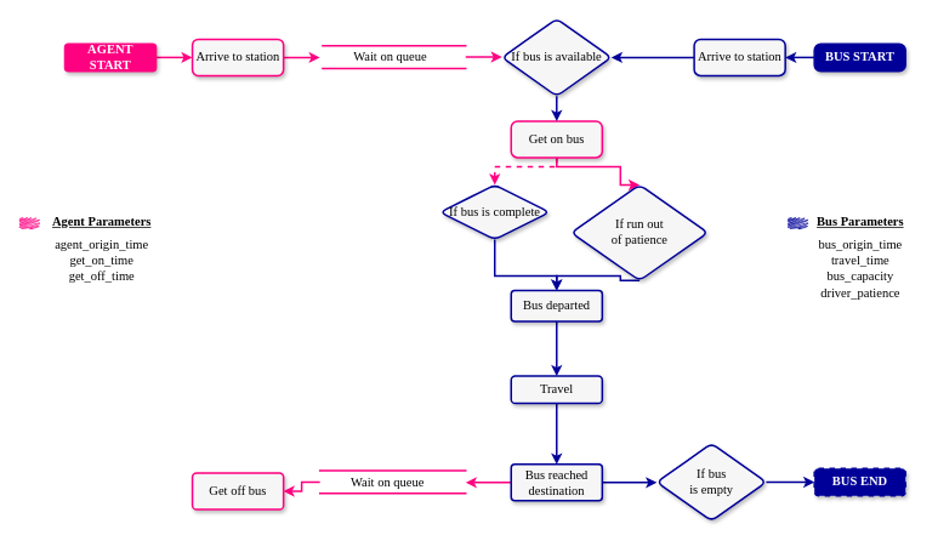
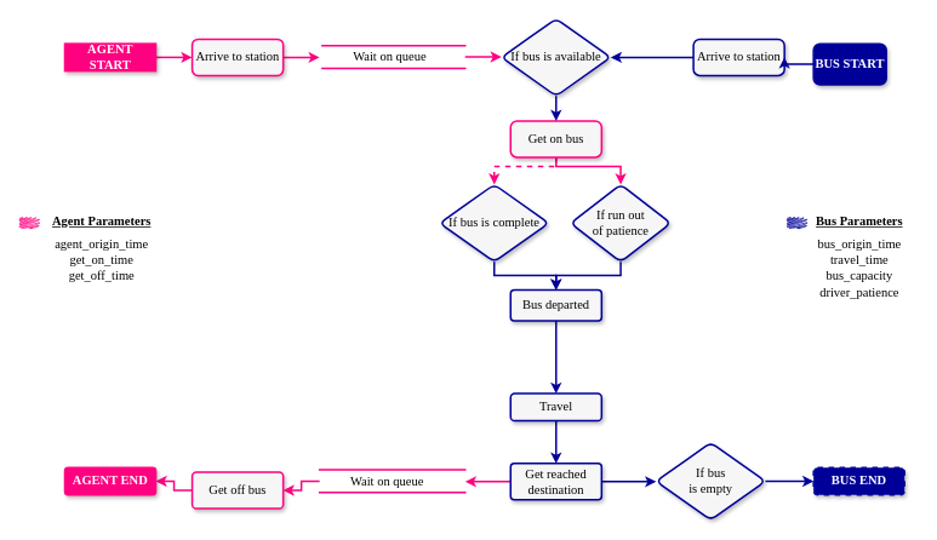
- <mxCell id="3" value="AGENT START" style="rounded=1;whiteSpace=wrap;html=1;absoluteArcSize=1;arcSize=8;strokeWidth=2;fontFamily=Inconsolata;FType=g;fillColor=#FF0080;strokeColor=#FF0080;perimeterSpacing=0;shadow=1;glass=0;comic=0;gradientColor=none;fontSize=14;fontStyle=1;fontColor=#FFFFFF;" parent="1" vertex="1"><mxGeometry x="70.82" y="47.5" width="100" height="30" as="geometry" /></mxCell>
+ <mxCell id="3" value="AGENT START" style="whiteSpace=wrap;html=1;absoluteArcSize=1;arcSize=8;strokeWidth=2;fontFamily=Inconsolata;FType=g;fillColor=#FF0080;strokeColor=#FF0080;perimeterSpacing=0;shadow=1;glass=0;comic=0;gradientColor=none;fontSize=14;fontStyle=1;fontColor=#FFFFFF;rounded=0;" parent="1" vertex="1"><mxGeometry x="70.82" y="47.5" width="100" height="30" as="geometry" /></mxCell>
- <mxCell id="13" value="BUS START" style="rounded=1;whiteSpace=wrap;html=1;absoluteArcSize=1;arcSize=14;strokeWidth=2;fontFamily=Inconsolata;FType=g;fillColor=#000099;strokeColor=#000099;perimeterSpacing=0;shadow=1;glass=0;comic=0;gradientColor=none;fontSize=14;fontStyle=1;fontColor=#FFFFFF;" parent="1" vertex="1"><mxGeometry x="893.82" y="47.5" width="100" height="30" as="geometry" /></mxCell>
+ <mxCell id="13" value="BUS START" style="rounded=1;whiteSpace=wrap;html=1;absoluteArcSize=1;arcSize=14;strokeWidth=2;fontFamily=Inconsolata;FType=g;fillColor=#000099;strokeColor=#000099;perimeterSpacing=0;shadow=1;glass=0;comic=0;gradientColor=none;fontSize=14;fontStyle=1;fontColor=#FFFFFF;" parent="1" vertex="1"><mxGeometry x="893.82" y="47.5" width="80" height="45" as="geometry" /></mxCell>
- <mxCell id="21" value="If bus is complete" style="rhombus;whiteSpace=wrap;html=1;fontFamily=Inconsolata;fontSize=14;rounded=1;shadow=1;strokeColor=#000099;strokeWidth=2;fillColor=#F6F6F6;gradientColor=none;glass=0;arcSize=14;" vertex="1" parent="1"><mxGeometry x="482.82" y="202.5" width="120" height="60" as="geometry" /></mxCell>
+ <mxCell id="21" value="If bus is complete" style="rhombus;whiteSpace=wrap;html=1;fontFamily=Inconsolata;fontSize=14;rounded=1;shadow=1;strokeColor=#000099;strokeWidth=2;fillColor=#F6F6F6;gradientColor=none;glass=0;arcSize=14;" vertex="1" parent="1"><mxGeometry x="482.82" y="202.5" width="120" height="85" as="geometry" /></mxCell>
- <mxCell id="23" value="&lt;div&gt;If run out&lt;/div&gt;&lt;div&gt;of patience&lt;/div&gt;" style="rhombus;whiteSpace=wrap;html=1;fontFamily=Inconsolata;fontSize=14;rounded=1;shadow=1;strokeColor=#000099;strokeWidth=2;fillColor=#F6F6F6;gradientColor=none;glass=0;arcSize=14;" vertex="1" parent="1"><mxGeometry x="626.82" y="202.5" width="150" height="105" as="geometry" /></mxCell>
+ <mxCell id="23" value="&lt;div&gt;If run out&lt;/div&gt;&lt;div&gt;of patience&lt;/div&gt;" style="rhombus;whiteSpace=wrap;html=1;fontFamily=Inconsolata;fontSize=14;rounded=1;shadow=1;strokeColor=#000099;strokeWidth=2;fillColor=#F6F6F6;gradientColor=none;glass=0;arcSize=14;" vertex="1" parent="1"><mxGeometry x="626.82" y="202.5" width="110" height="85" as="geometry" /></mxCell>
- <mxCell id="17" value="Travel " style="rounded=1;whiteSpace=wrap;html=1;absoluteArcSize=1;arcSize=9;strokeWidth=2;fontFamily=Inconsolata;FType=g;fillColor=#F6F6F6;strokeColor=#000099;perimeterSpacing=0;shadow=1;glass=0;comic=0;gradientColor=none;fontSize=14;" parent="1" vertex="1"><mxGeometry x="560.82" y="412.5" width="100" height="30" as="geometry" /></mxCell>
+ <mxCell id="17" value="Travel " style="rounded=1;whiteSpace=wrap;html=1;absoluteArcSize=1;arcSize=9;strokeWidth=2;fontFamily=Inconsolata;FType=g;fillColor=#F6F6F6;strokeColor=#000099;perimeterSpacing=0;shadow=1;glass=0;comic=0;gradientColor=none;fontSize=14;" parent="1" vertex="1"><mxGeometry x="560.82" y="432.5" width="100" height="30" as="geometry" /></mxCell>
+ <mxCell id="11" value="AGENT END" style="rounded=1;whiteSpace=wrap;html=1;absoluteArcSize=1;arcSize=7;strokeWidth=2;fontFamily=Inconsolata;FType=g;fillColor=#FF0080;strokeColor=#FF0080;perimeterSpacing=0;shadow=1;glass=0;comic=0;gradientColor=none;fontSize=14;fontStyle=1;fontColor=#FFFFFF;" parent="1" vertex="1"><mxGeometry x="70.82" y="514" width="100" height="30" as="geometry" /></mxCell>
- <mxCell id="31" value="Bus reached destination " style="rounded=1;whiteSpace=wrap;html=1;absoluteArcSize=1;arcSize=8;strokeWidth=2;fontFamily=Inconsolata;FType=g;fillColor=#F6F6F6;strokeColor=#000099;perimeterSpacing=0;shadow=1;glass=0;comic=0;gradientColor=none;fontSize=14;" vertex="1" parent="1"><mxGeometry x="560.82" y="509.5" width="100" height="40" as="geometry" /></mxCell>
+ <mxCell id="31" value="Get reached destination " style="rounded=1;whiteSpace=wrap;html=1;absoluteArcSize=1;arcSize=8;strokeWidth=2;fontFamily=Inconsolata;FType=g;fillColor=#F6F6F6;strokeColor=#000099;perimeterSpacing=0;shadow=1;glass=0;comic=0;gradientColor=none;fontSize=14;" vertex="1" parent="1"><mxGeometry x="560.82" y="509.5" width="100" height="40" as="geometry" /></mxCell>
+ <mxCell id="9" style="edgeStyle=orthogonalEdgeStyle;rounded=0;orthogonalLoop=1;jettySize=auto;html=1;exitX=0;exitY=0.5;exitDx=0;exitDy=0;entryX=1;entryY=0.5;entryDx=0;entryDy=0;fontFamily=Inconsolata;fontSize=14;strokeColor=#FF0080;strokeWidth=2;" edge="1" parent="1" source="10" target="11"><mxGeometry relative="1" as="geometry" /></mxCell>
